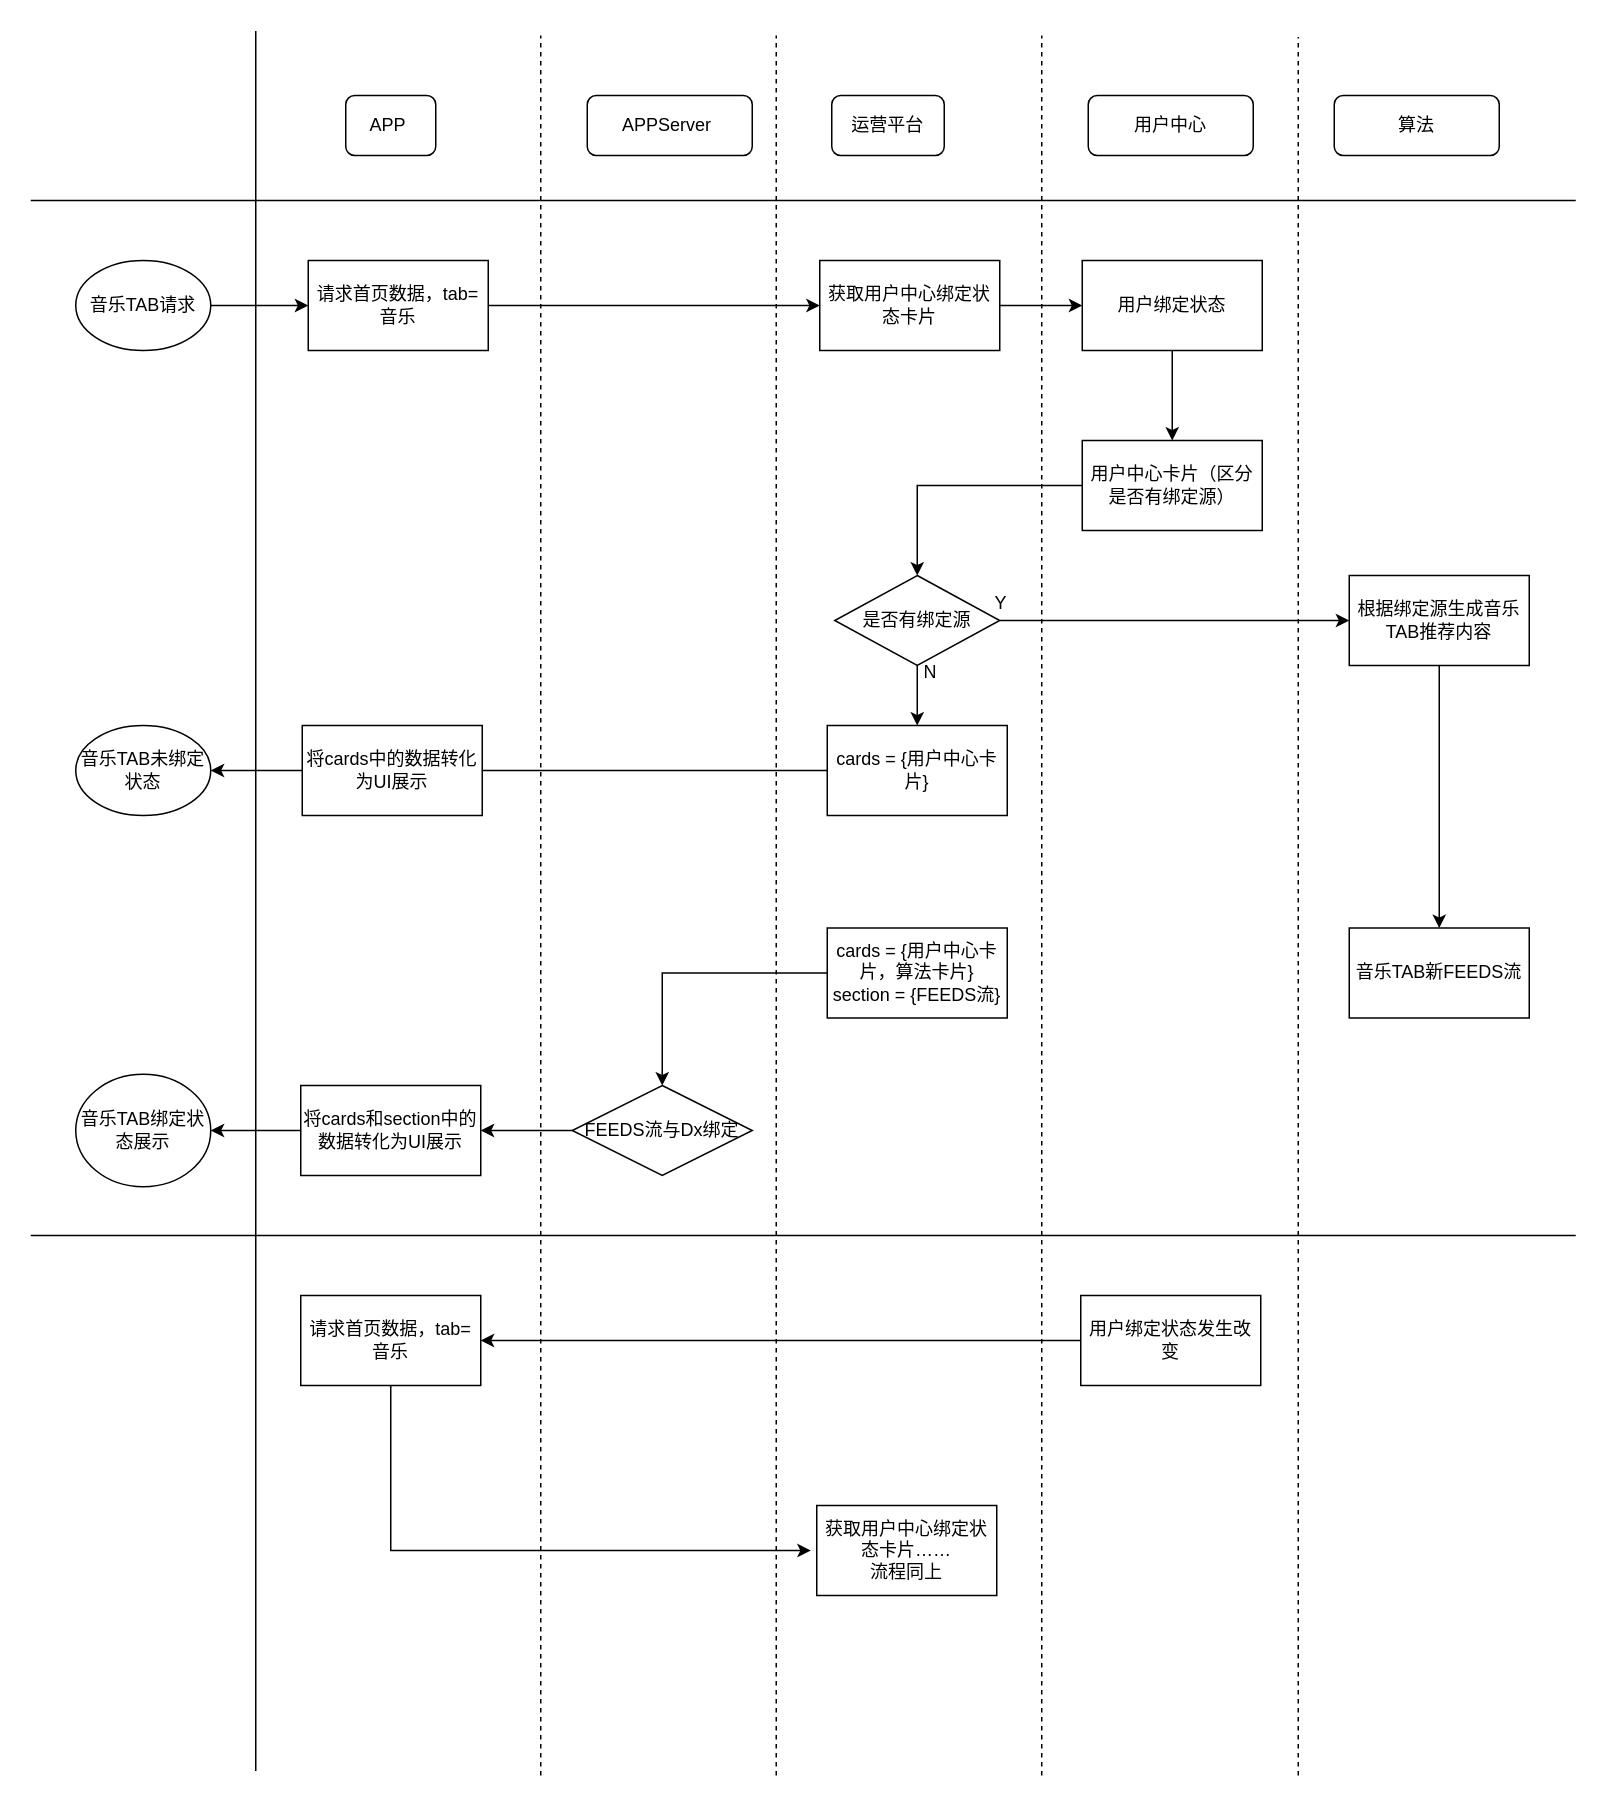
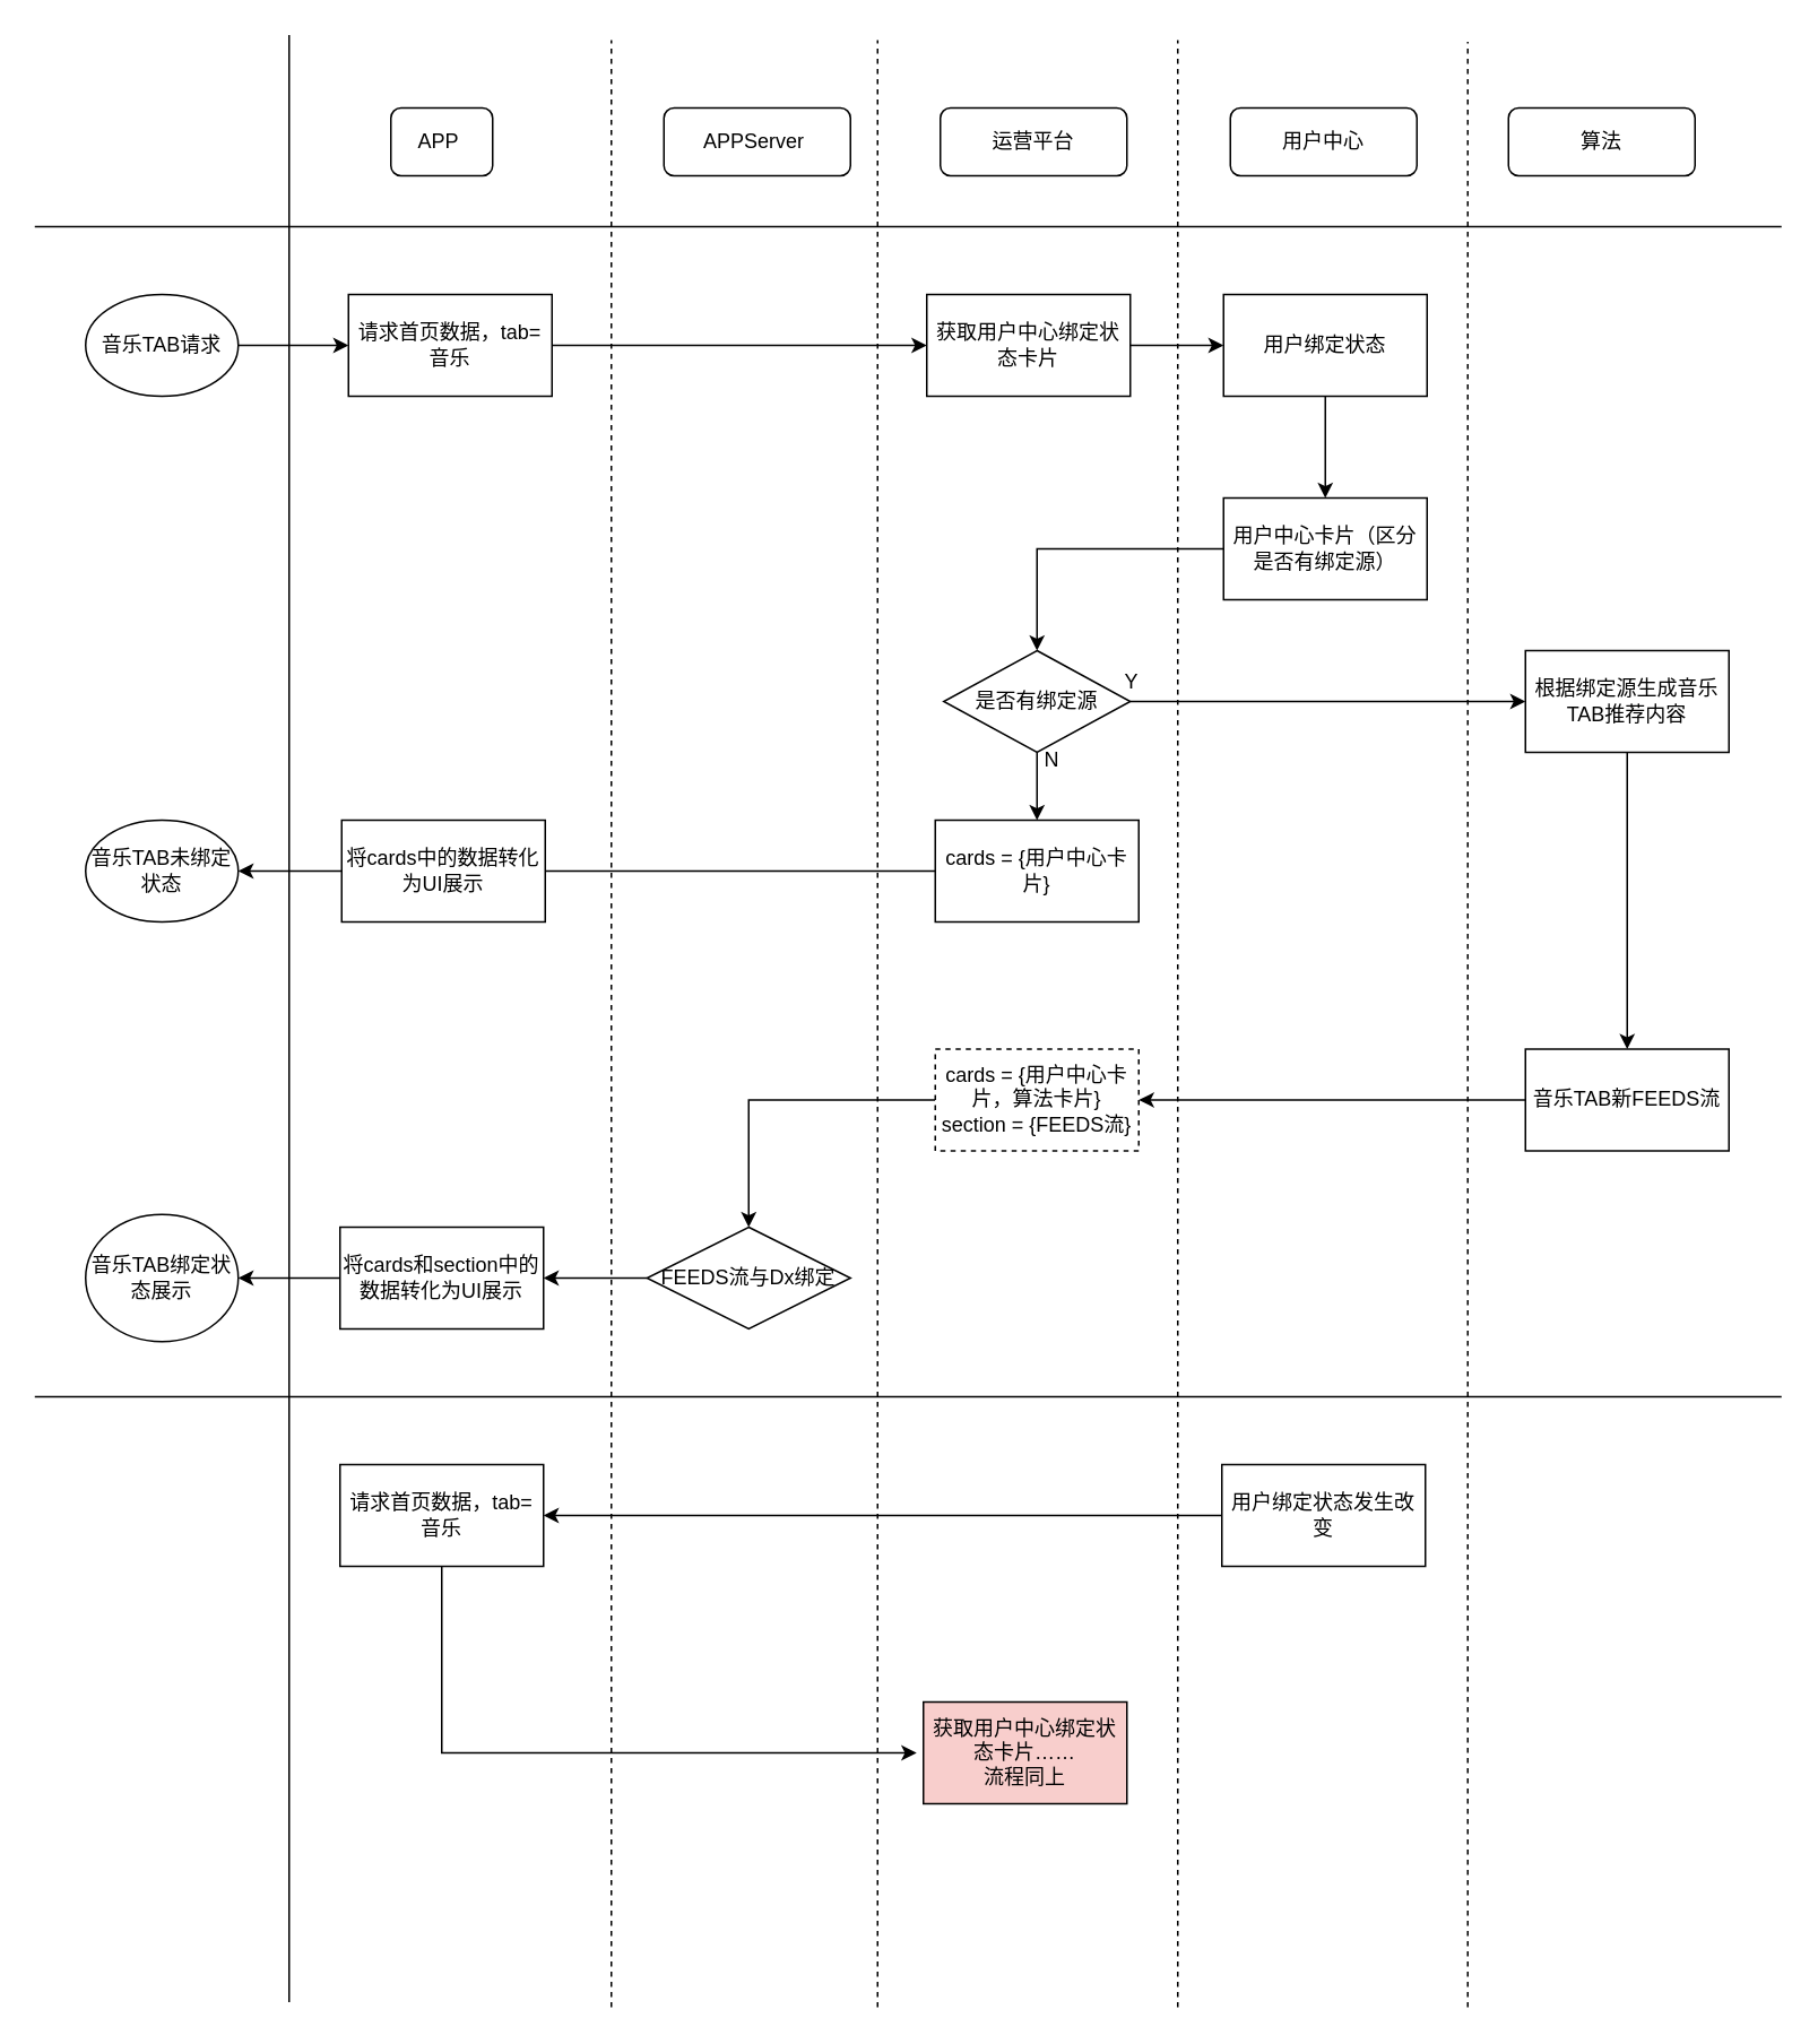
- <mxCell id="4" value="运营平台" style="rounded=1;whiteSpace=wrap;html=1;fontSize=12;glass=0;strokeWidth=1;shadow=0;" vertex="1" parent="1"><mxGeometry x="554" y="63" width="75" height="40" as="geometry" /></mxCell>
+ <mxCell id="4" value="运营平台" style="rounded=1;whiteSpace=wrap;html=1;fontSize=12;glass=0;strokeWidth=1;shadow=0;" vertex="1" parent="1"><mxGeometry x="554" y="63" width="110" height="40" as="geometry" /></mxCell>
- <mxCell id="21" value="cards = {用户中心卡片，算法卡片}&lt;br&gt;section = {FEEDS流}" style="rounded=0;whiteSpace=wrap;html=1;" vertex="1" parent="1"><mxGeometry x="551" y="618" width="120" height="60" as="geometry" /></mxCell>
+ <mxCell id="21" value="cards = {用户中心卡片，算法卡片}&lt;br&gt;section = {FEEDS流}" style="rounded=0;whiteSpace=wrap;html=1;dashed=1;" vertex="1" parent="1"><mxGeometry x="551" y="618" width="120" height="60" as="geometry" /></mxCell>
+ <mxCell id="24" style="edgeStyle=orthogonalEdgeStyle;rounded=0;orthogonalLoop=1;jettySize=auto;html=1;entryX=1;entryY=0.5;entryDx=0;entryDy=0;" edge="1" parent="1" source="25" target="21"><mxGeometry relative="1" as="geometry" /></mxCell>
- <mxCell id="49" value="获取用户中心绑定状态卡片……&lt;br&gt;流程同上" style="rounded=0;whiteSpace=wrap;html=1;" vertex="1" parent="1"><mxGeometry x="544" y="1003" width="120" height="60" as="geometry" /></mxCell>
+ <mxCell id="49" value="获取用户中心绑定状态卡片……&lt;br&gt;流程同上" style="rounded=0;whiteSpace=wrap;html=1;fillColor=#f8cecc;" vertex="1" parent="1"><mxGeometry x="544" y="1003" width="120" height="60" as="geometry" /></mxCell>
